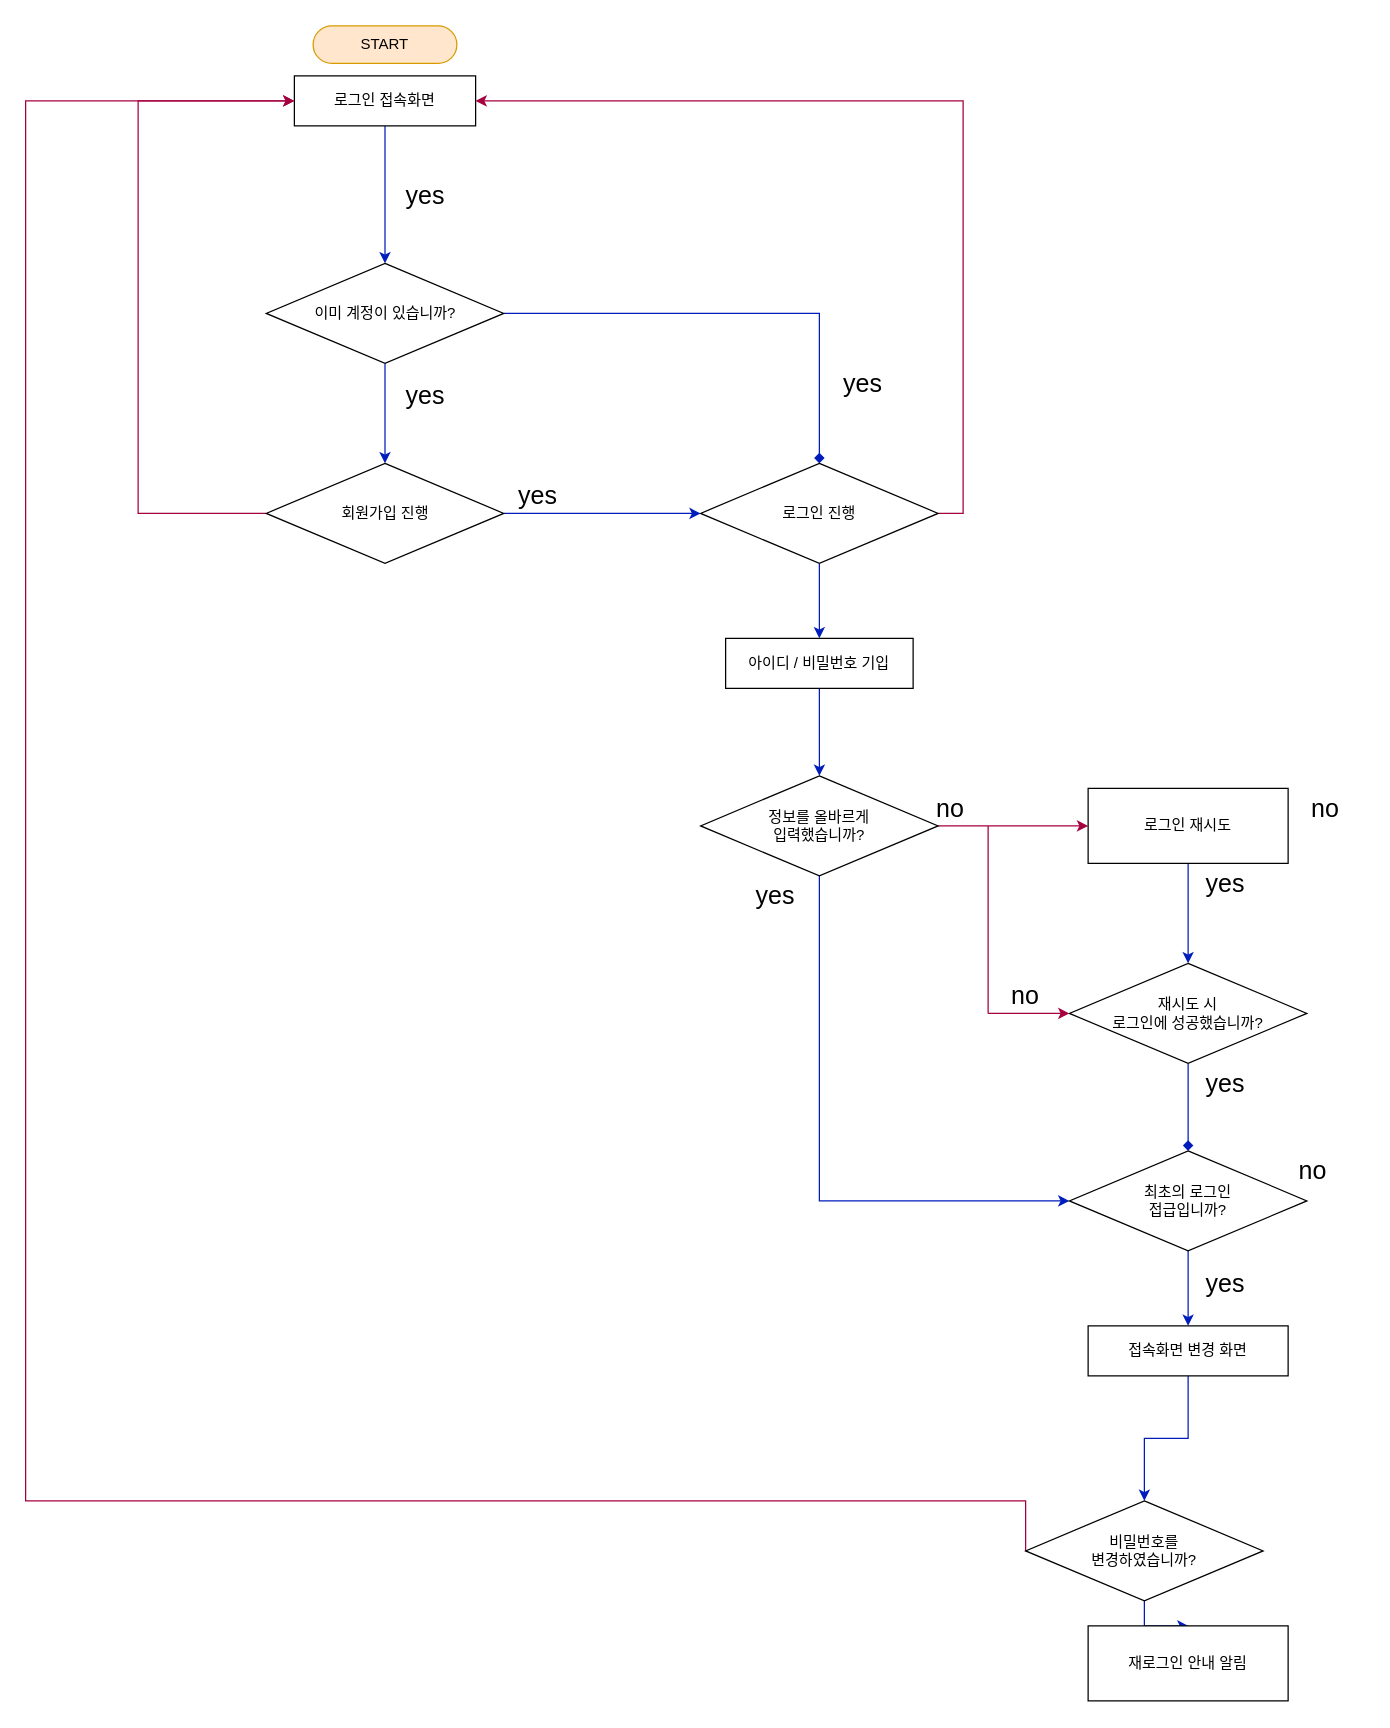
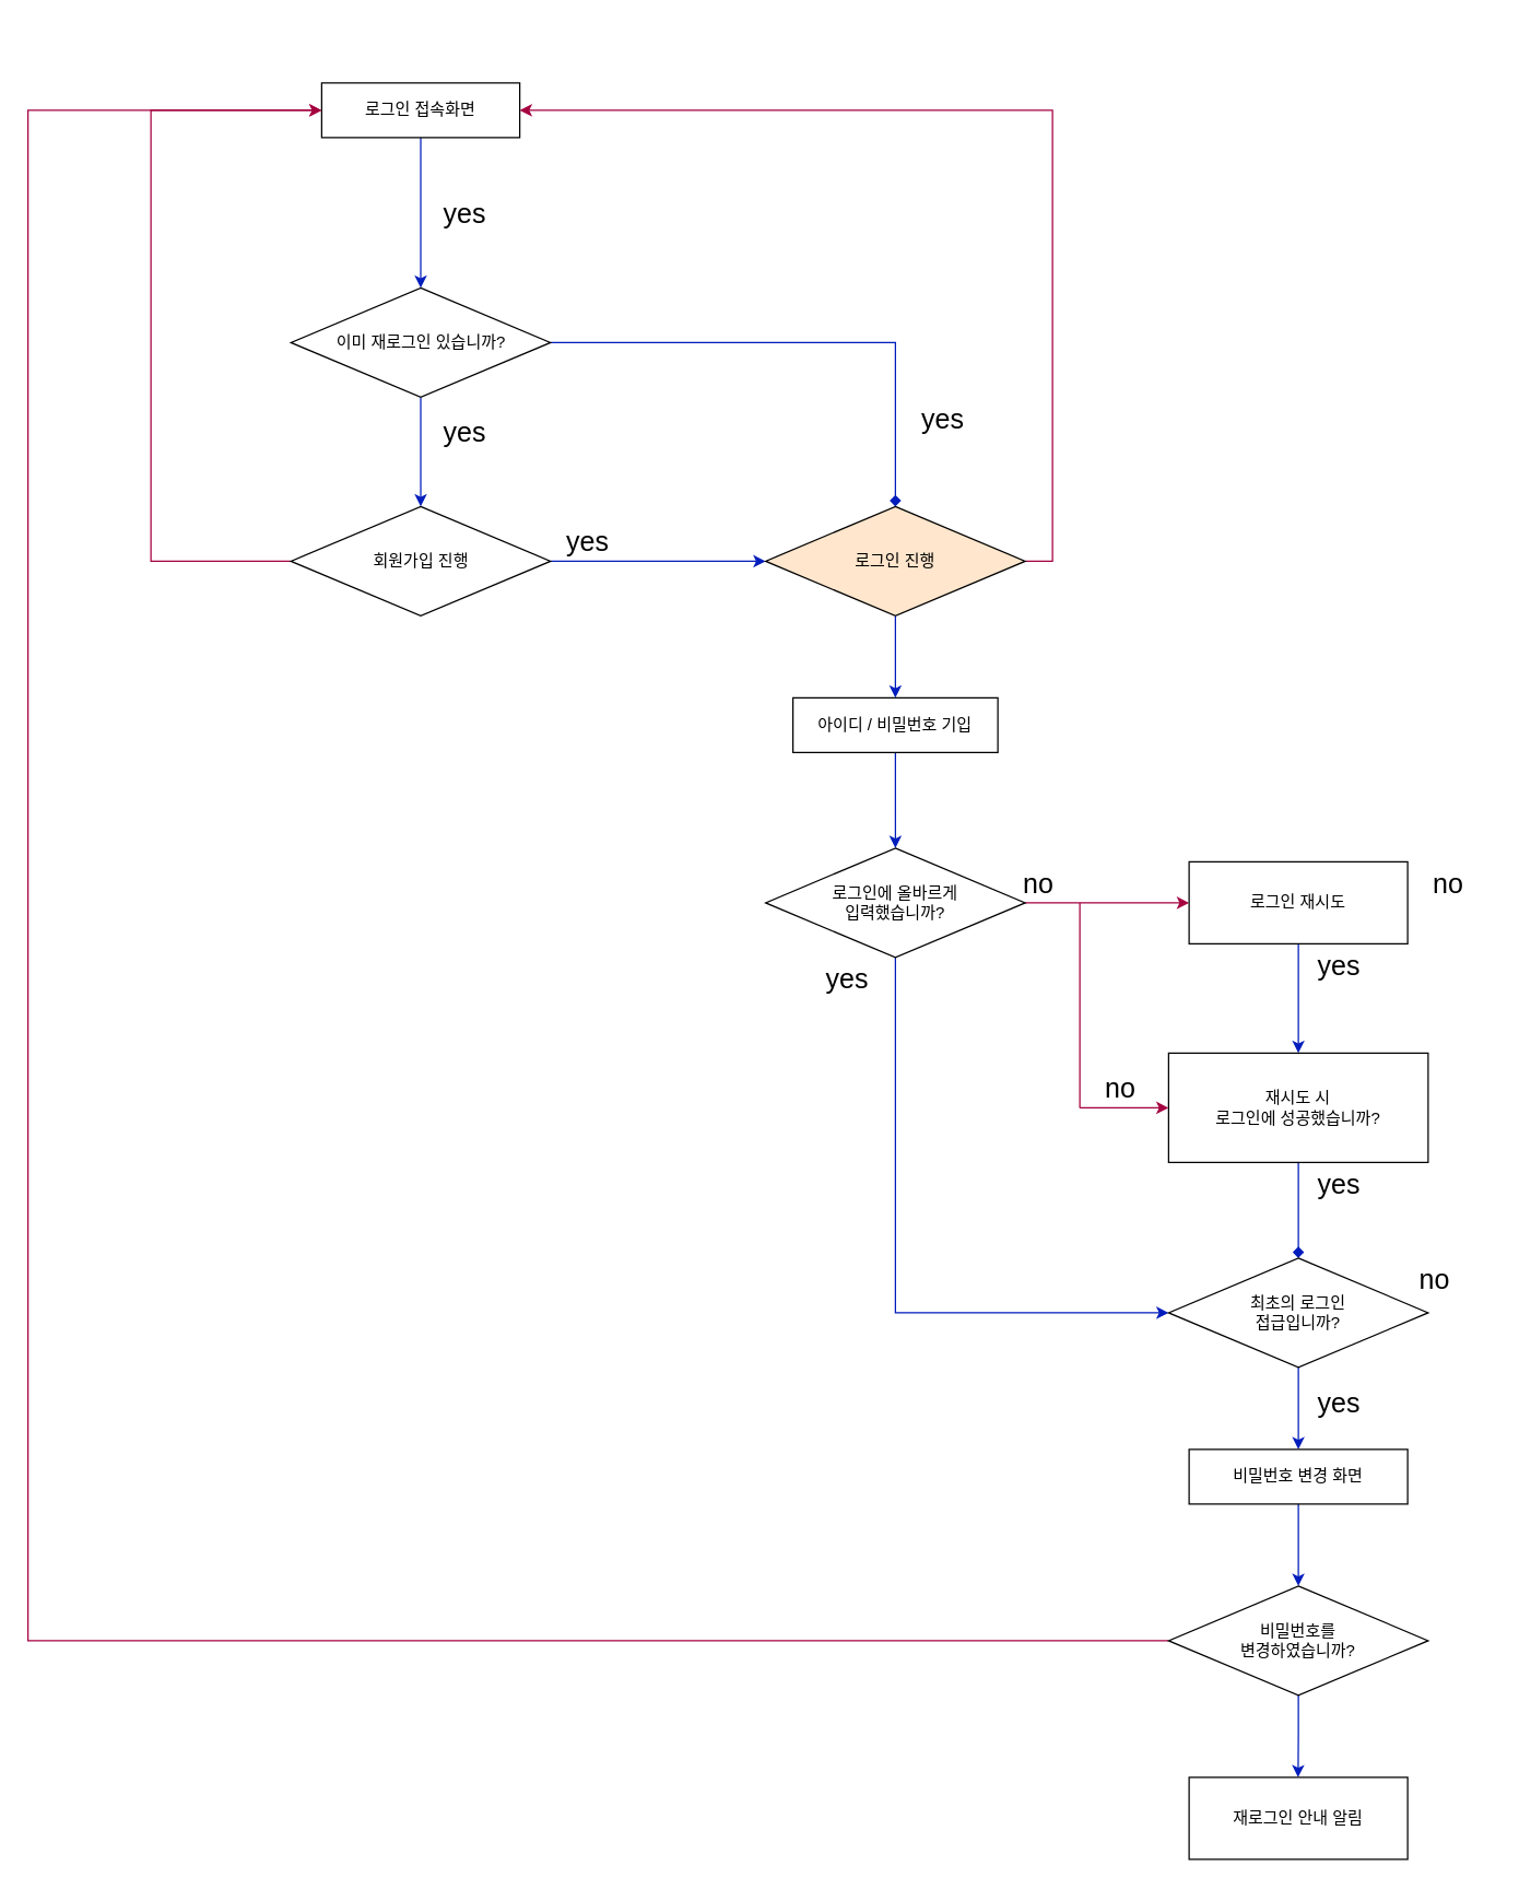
- <mxCell id="4" value="START" style="rounded=1;whiteSpace=wrap;html=1;fillColor=#ffe6cc;strokeColor=#d79b00;arcSize=50;" vertex="1" parent="1"><mxGeometry x="250" y="20" width="115" height="30" as="geometry" /></mxCell>
- <mxCell id="7" value="이미 계정이 있습니까?" style="rhombus;whiteSpace=wrap;html=1;" vertex="1" parent="1"><mxGeometry x="212.5" y="210" width="190" height="80" as="geometry" /></mxCell>
+ <mxCell id="7" value="이미 재로그인 있습니까?" style="rhombus;whiteSpace=wrap;html=1;" vertex="1" parent="1"><mxGeometry x="212.5" y="210" width="190" height="80" as="geometry" /></mxCell>
- <mxCell id="13" value="로그인 진행" style="rhombus;whiteSpace=wrap;html=1;" vertex="1" parent="1"><mxGeometry x="560" y="370" width="190" height="80" as="geometry" /></mxCell>
+ <mxCell id="13" value="로그인 진행" style="rhombus;whiteSpace=wrap;html=1;fillColor=#ffe6cc;" vertex="1" parent="1"><mxGeometry x="560" y="370" width="190" height="80" as="geometry" /></mxCell>
- <mxCell id="18" value="정보를 올바르게&lt;div&gt;입력했습니까?&lt;/div&gt;" style="rhombus;whiteSpace=wrap;html=1;" vertex="1" parent="1"><mxGeometry x="560" y="620" width="190" height="80" as="geometry" /></mxCell>
+ <mxCell id="18" value="로그인에 올바르게&lt;div&gt;입력했습니까?&lt;/div&gt;" style="rhombus;whiteSpace=wrap;html=1;" vertex="1" parent="1"><mxGeometry x="560" y="620" width="190" height="80" as="geometry" /></mxCell>
- <mxCell id="22" value="&lt;div&gt;재시도 시&lt;/div&gt;&lt;span style=&quot;background-color: initial;&quot;&gt;로그인에 성공했습니까?&lt;/span&gt;" style="rhombus;whiteSpace=wrap;html=1;" vertex="1" parent="1"><mxGeometry x="855" y="770" width="190" height="80" as="geometry" /></mxCell>
+ <mxCell id="22" value="&lt;div&gt;재시도 시&lt;/div&gt;&lt;span style=&quot;background-color: initial;&quot;&gt;로그인에 성공했습니까?&lt;/span&gt;" style="whiteSpace=wrap;html=1;rounded=0;" vertex="1" parent="1"><mxGeometry x="855" y="770" width="190" height="80" as="geometry" /></mxCell>
- <mxCell id="28" value="접속화면 변경 화면" style="rounded=0;whiteSpace=wrap;html=1;" vertex="1" parent="1"><mxGeometry x="870" y="1060" width="160" height="40" as="geometry" /></mxCell>
+ <mxCell id="28" value="비밀번호 변경 화면" style="rounded=0;whiteSpace=wrap;html=1;" vertex="1" parent="1"><mxGeometry x="870" y="1060" width="160" height="40" as="geometry" /></mxCell>
- <mxCell id="31" value="비밀번호를&lt;div&gt;변경하였습니까?&lt;/div&gt;" style="rhombus;whiteSpace=wrap;html=1;" vertex="1" parent="1"><mxGeometry x="820" y="1200" width="190" height="80" as="geometry" /></mxCell>
+ <mxCell id="31" value="비밀번호를&lt;div&gt;변경하였습니까?&lt;/div&gt;" style="rhombus;whiteSpace=wrap;html=1;" vertex="1" parent="1"><mxGeometry x="855" y="1160" width="190" height="80" as="geometry" /></mxCell>
